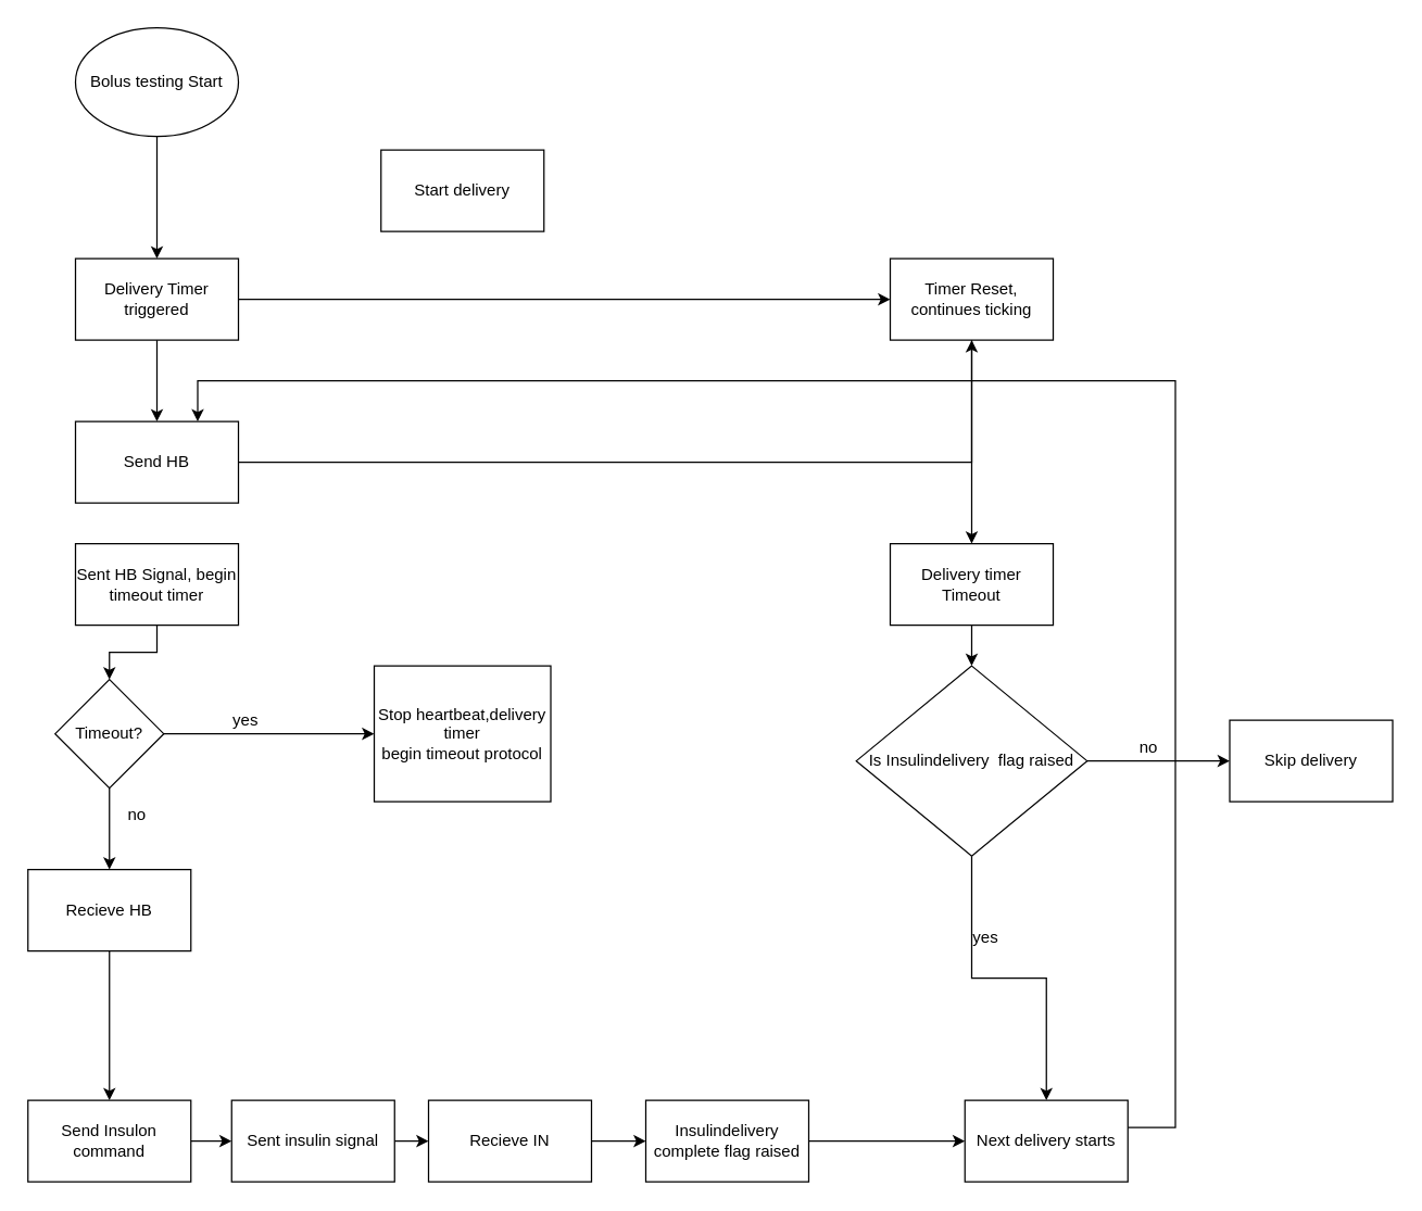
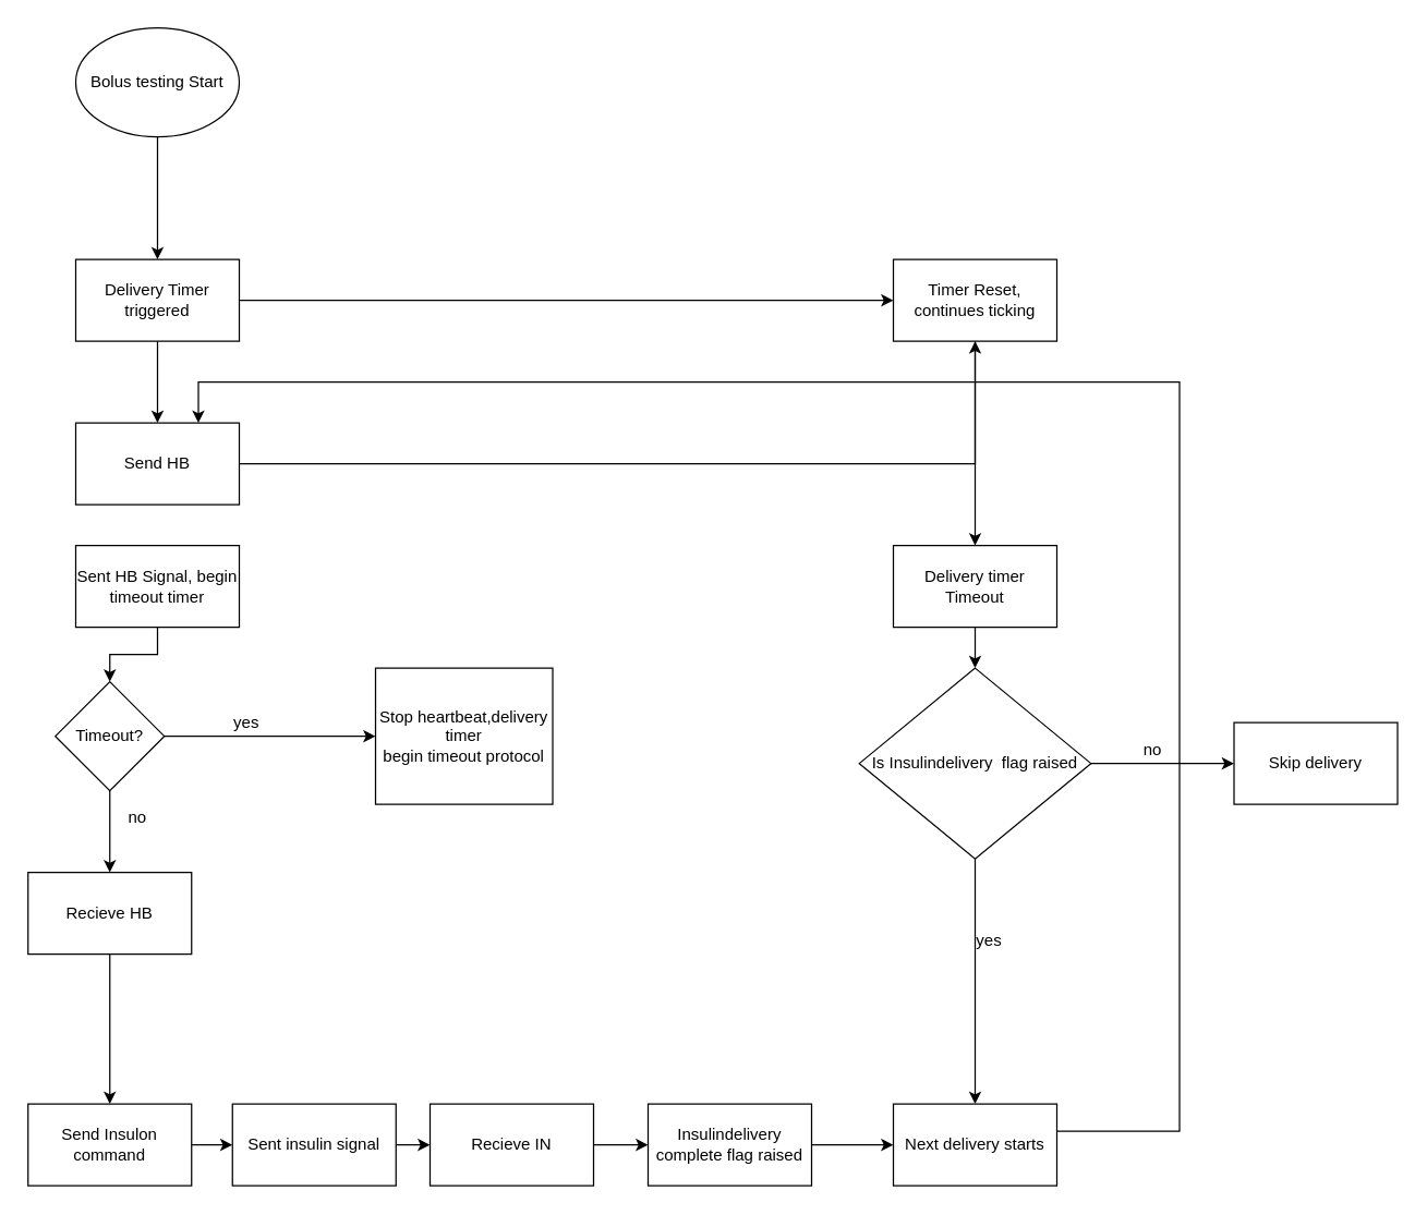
- <mxCell id="39" value="Start delivery" style="rounded=0;whiteSpace=wrap;html=1;" vertex="1" parent="1"><mxGeometry x="280" y="110" width="120" height="60" as="geometry" /></mxCell>
- <mxCell id="31" value="Next delivery starts" style="whiteSpace=wrap;html=1;" vertex="1" parent="1"><mxGeometry x="710" y="810" width="120" height="60" as="geometry" /></mxCell>
+ <mxCell id="31" value="Next delivery starts" style="whiteSpace=wrap;html=1;" vertex="1" parent="1"><mxGeometry x="655" y="810" width="120" height="60" as="geometry" /></mxCell>
